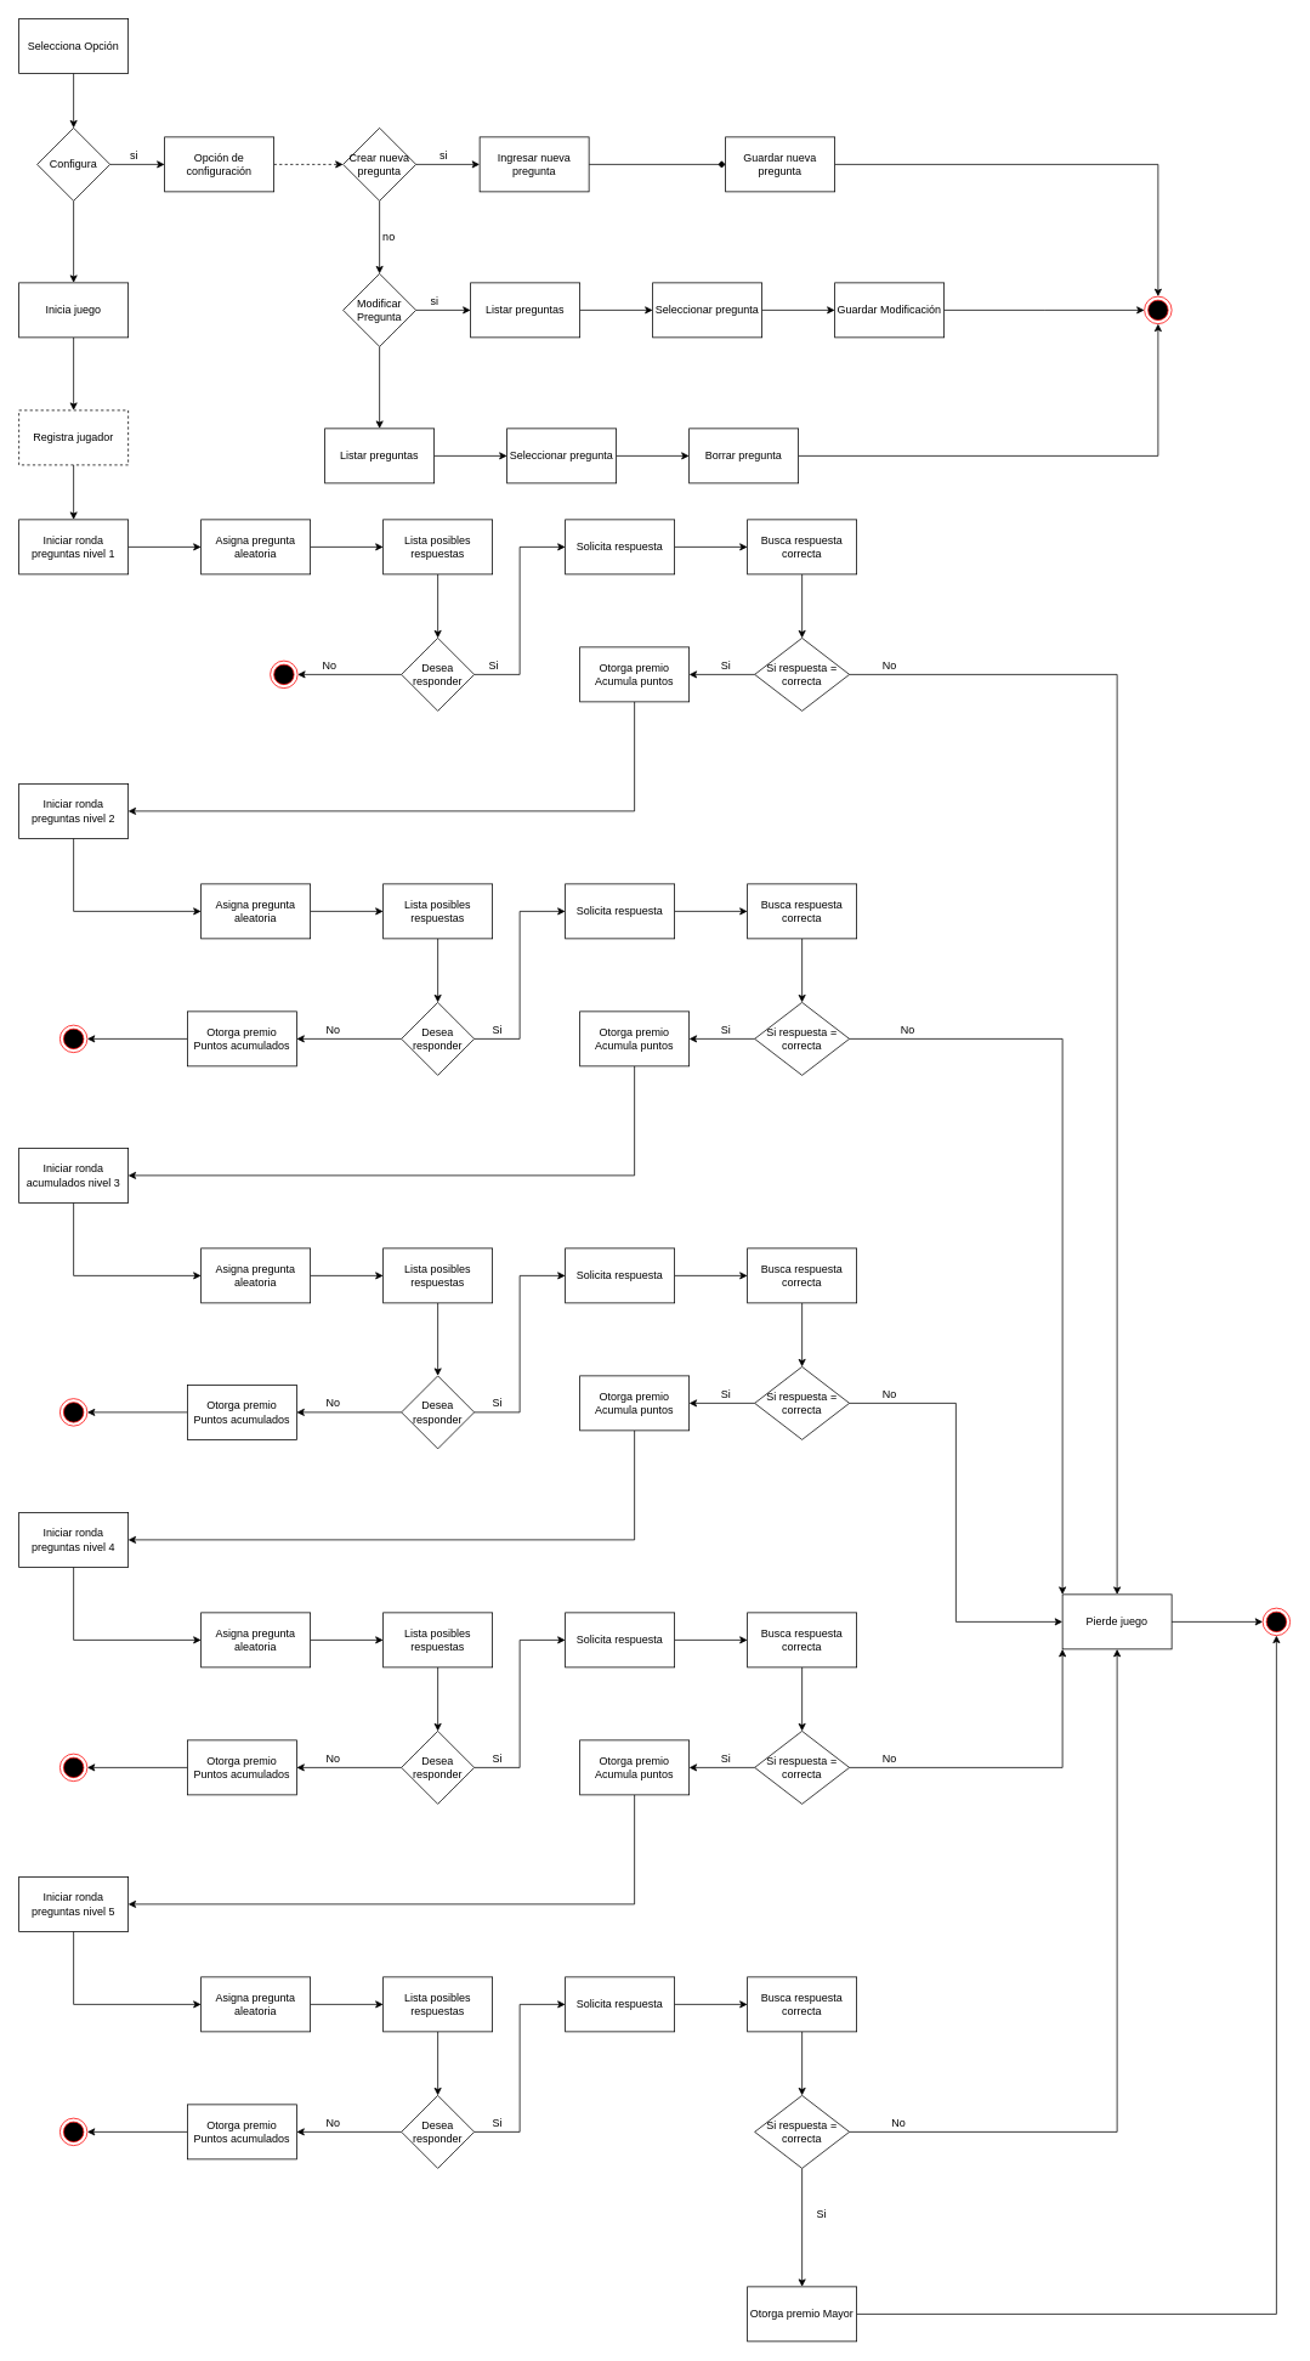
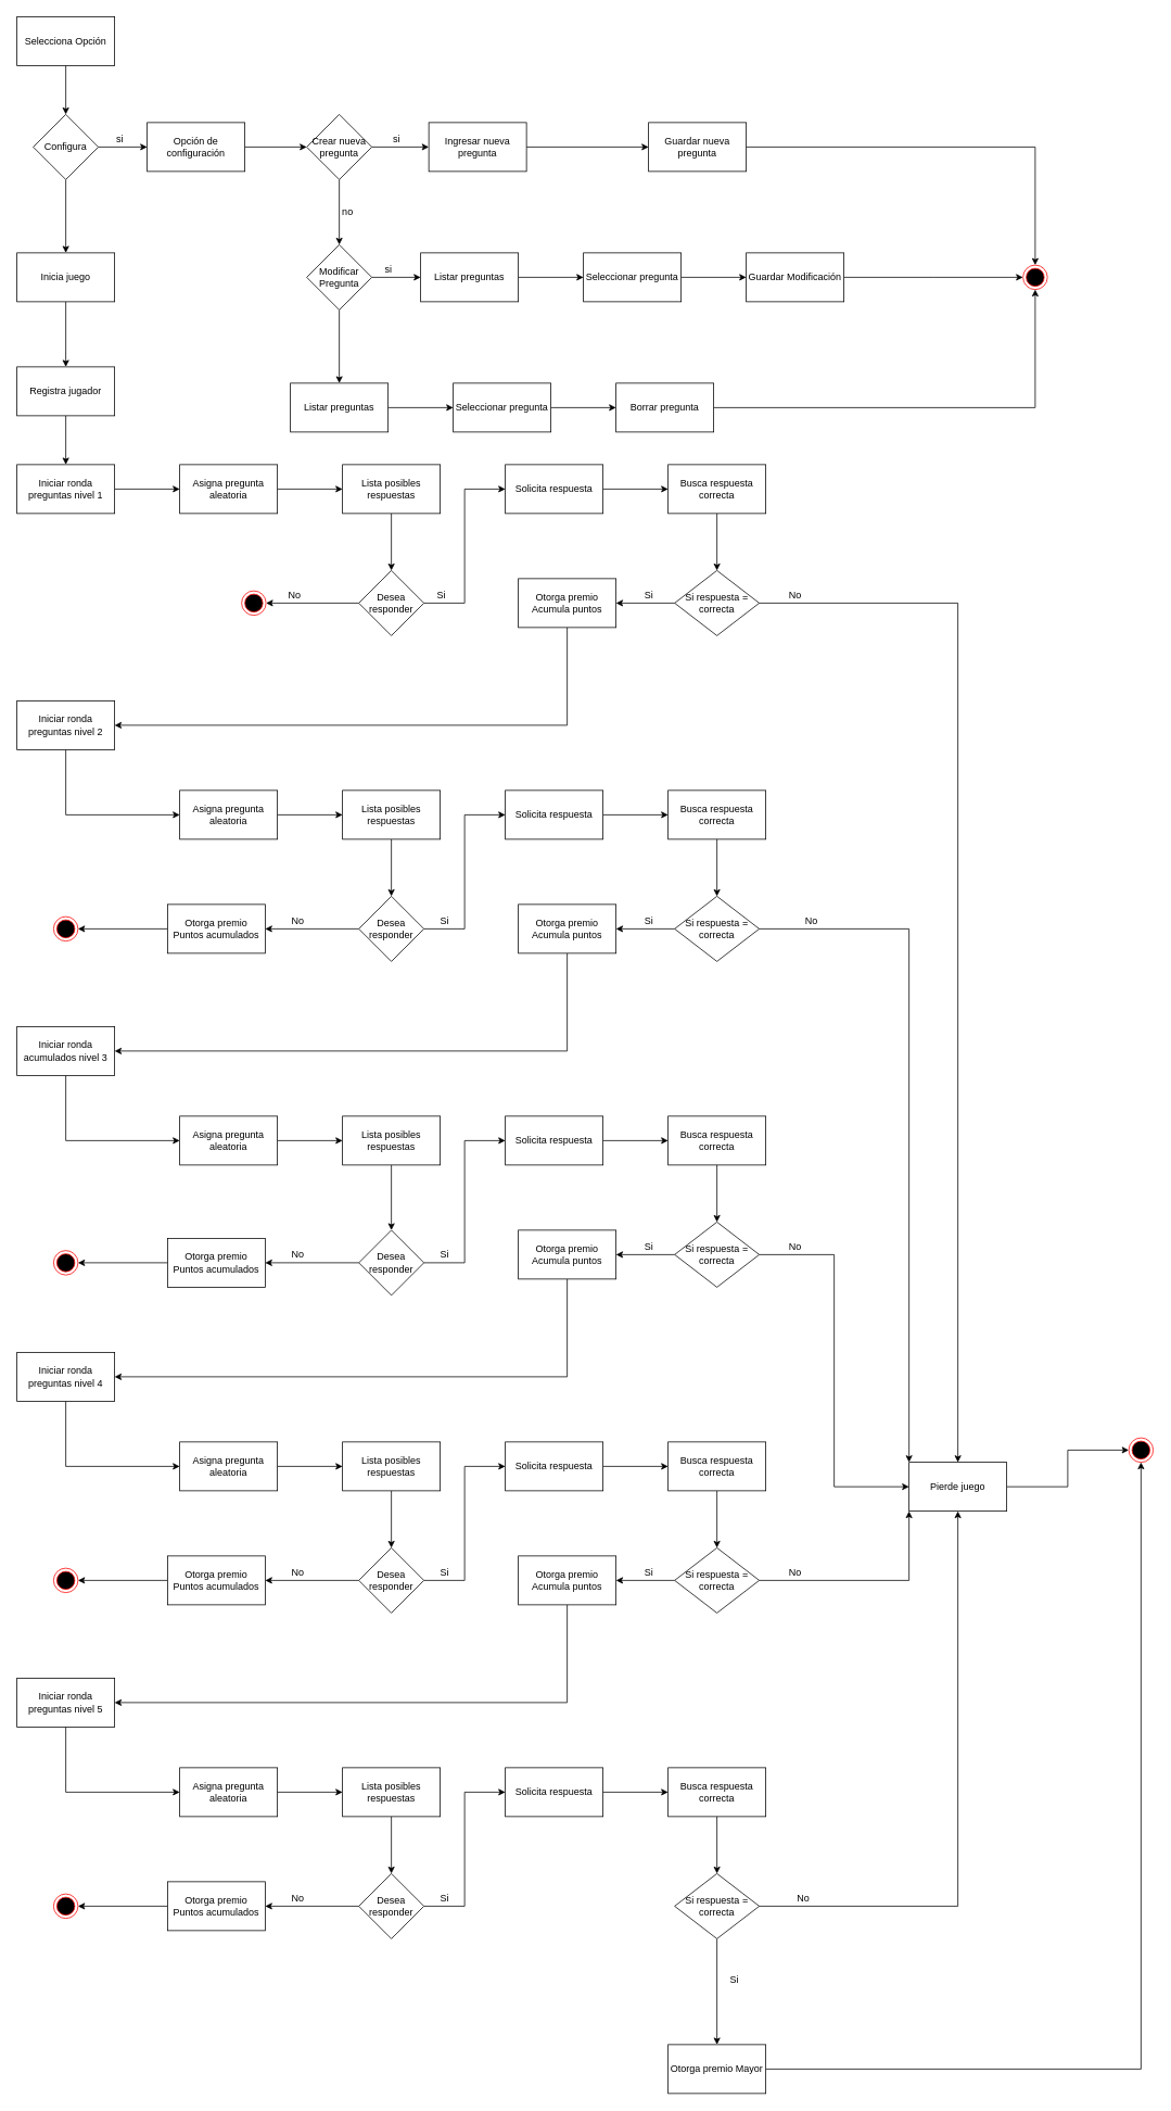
- <mxCell id="7" value="" style="edgeStyle=orthogonalEdgeStyle;rounded=0;orthogonalLoop=1;jettySize=auto;html=1;dashed=1;" parent="1" source="8" target="11" edge="1"><mxGeometry relative="1" as="geometry" /></mxCell>
+ <mxCell id="7" value="" style="edgeStyle=orthogonalEdgeStyle;rounded=0;orthogonalLoop=1;jettySize=auto;html=1;" parent="1" source="8" target="11" edge="1"><mxGeometry relative="1" as="geometry" /></mxCell>
- <mxCell id="12" value="" style="edgeStyle=orthogonalEdgeStyle;rounded=0;orthogonalLoop=1;jettySize=auto;html=1;endArrow=diamond;" parent="1" source="13" target="26" edge="1"><mxGeometry relative="1" as="geometry" /></mxCell>
+ <mxCell id="12" value="" style="edgeStyle=orthogonalEdgeStyle;rounded=0;orthogonalLoop=1;jettySize=auto;html=1;" parent="1" source="13" target="26" edge="1"><mxGeometry relative="1" as="geometry" /></mxCell>
- <mxCell id="39" value="Registra jugador" style="whiteSpace=wrap;html=1;dashed=1;" parent="1" vertex="1"><mxGeometry x="20" y="450" width="120" height="60" as="geometry" /></mxCell>
+ <mxCell id="39" value="Registra jugador" style="whiteSpace=wrap;html=1;" parent="1" vertex="1"><mxGeometry x="20" y="450" width="120" height="60" as="geometry" /></mxCell>
- <mxCell id="159" value="Pierde juego" style="whiteSpace=wrap;html=1;rounded=0;" parent="1" vertex="1"><mxGeometry x="1166" y="1750" width="120" height="60" as="geometry" /></mxCell>
+ <mxCell id="159" value="Pierde juego" style="whiteSpace=wrap;html=1;rounded=0;" parent="1" vertex="1"><mxGeometry x="1116" y="1795" width="120" height="60" as="geometry" /></mxCell>
